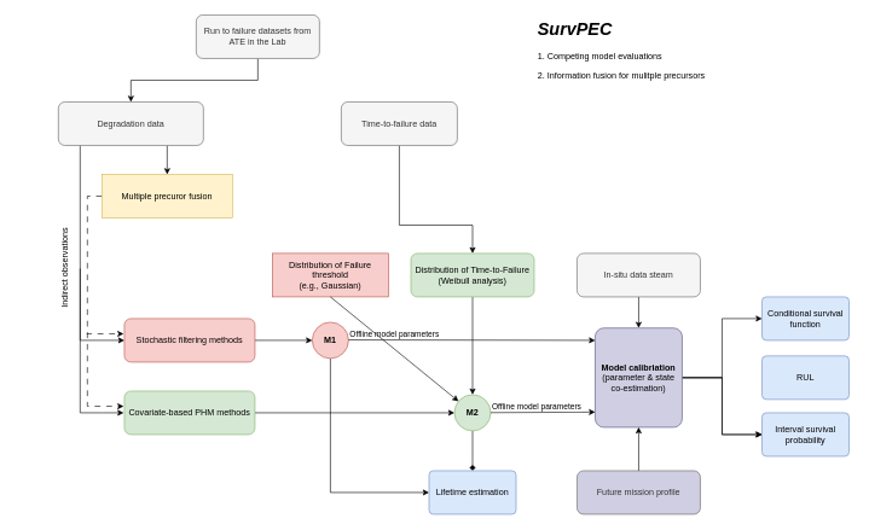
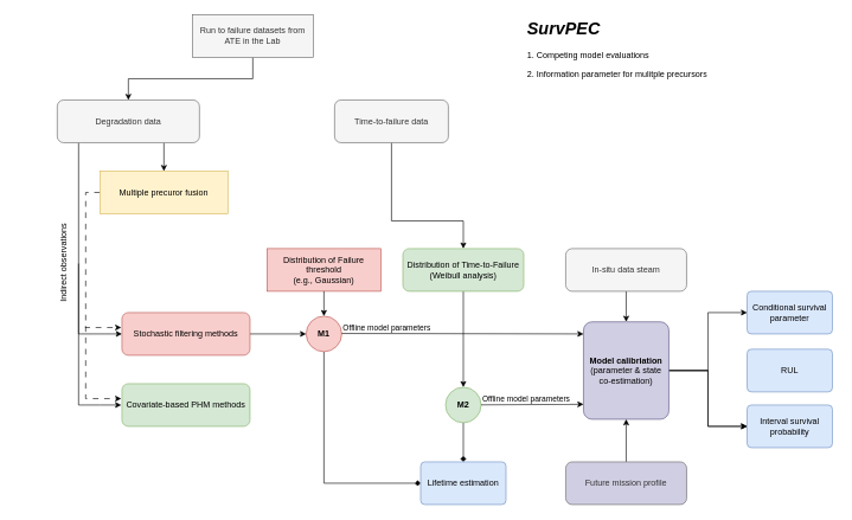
- <mxCell id="36" value="&lt;h1&gt;&lt;i&gt;SurvPEC&lt;/i&gt;&lt;/h1&gt;&lt;p&gt;1. Competing model evaluations&lt;/p&gt;&lt;p&gt;2. Information fusion for mulitple precursors&lt;/p&gt;" style="text;html=1;strokeColor=none;fillColor=none;spacing=5;spacingTop=-20;whiteSpace=wrap;overflow=hidden;rounded=0;" parent="1" vertex="1"><mxGeometry x="736" y="20" width="440" height="120" as="geometry" /></mxCell>
+ <mxCell id="36" value="&lt;h1&gt;&lt;i&gt;SurvPEC&lt;/i&gt;&lt;/h1&gt;&lt;p&gt;1. Competing model evaluations&lt;/p&gt;&lt;p&gt;2. Information parameter for mulitple precursors&lt;/p&gt;" style="text;html=1;strokeColor=none;fillColor=none;spacing=5;spacingTop=-20;whiteSpace=wrap;overflow=hidden;rounded=0;" parent="1" vertex="1"><mxGeometry x="736" y="20" width="440" height="120" as="geometry" /></mxCell>
- <mxCell id="3" value="Run to failure datasets from ATE in the Lab" style="rounded=1;whiteSpace=wrap;html=1;fillColor=#f5f5f5;fontColor=#333333;strokeColor=#666666;" parent="1" vertex="1"><mxGeometry x="270" y="20" width="170" height="60" as="geometry" /></mxCell>
+ <mxCell id="3" value="Run to failure datasets from ATE in the Lab" style="whiteSpace=wrap;html=1;fillColor=#f5f5f5;fontColor=#333333;strokeColor=#666666;rounded=0;" parent="1" vertex="1"><mxGeometry x="270" y="20" width="170" height="60" as="geometry" /></mxCell>
- <mxCell id="33" value="Conditional survival function" style="whiteSpace=wrap;html=1;fillColor=#dae8fc;strokeColor=#6c8ebf;rounded=1;arcSize=10;" parent="1" vertex="1"><mxGeometry x="1050" y="409" width="120" height="60" as="geometry" /></mxCell>
+ <mxCell id="33" value="Conditional survival parameter" style="whiteSpace=wrap;html=1;fillColor=#dae8fc;strokeColor=#6c8ebf;rounded=1;arcSize=10;" parent="1" vertex="1"><mxGeometry x="1050" y="409" width="120" height="60" as="geometry" /></mxCell>
- <mxCell id="32" value="" style="endArrow=classic;html=1;rounded=0;exitX=0.5;exitY=1;exitDx=0;exitDy=0;" parent="1" source="11" target="21" edge="1"><mxGeometry width="50" height="50" relative="1" as="geometry"><mxPoint x="490" y="409" as="sourcePoint" /><mxPoint x="540" y="359" as="targetPoint" /></mxGeometry></mxCell>
+ <mxCell id="32" value="" style="endArrow=classic;html=1;rounded=0;exitX=0.5;exitY=1;exitDx=0;exitDy=0;entryX=0.5;entryY=0;entryDx=0;entryDy=0;" parent="1" source="11" target="19" edge="1"><mxGeometry width="50" height="50" relative="1" as="geometry"><mxPoint x="490" y="409" as="sourcePoint" /><mxPoint x="540" y="359" as="targetPoint" /></mxGeometry></mxCell>
- <mxCell id="16" style="edgeStyle=orthogonalEdgeStyle;rounded=0;orthogonalLoop=1;jettySize=auto;html=1;exitX=1;exitY=0.5;exitDx=0;exitDy=0;entryX=0;entryY=0.5;entryDx=0;entryDy=0;" parent="1" source="17" target="21" edge="1"><mxGeometry relative="1" as="geometry" /></mxCell>
- <mxCell id="18" style="edgeStyle=orthogonalEdgeStyle;rounded=0;orthogonalLoop=1;jettySize=auto;html=1;exitX=0.5;exitY=1;exitDx=0;exitDy=0;entryX=0;entryY=0.5;entryDx=0;entryDy=0;" edge="1" parent="1" source="19" target="39"><mxGeometry relative="1" as="geometry" /></mxCell>
+ <mxCell id="18" style="edgeStyle=orthogonalEdgeStyle;rounded=0;orthogonalLoop=1;jettySize=auto;html=1;exitX=0.5;exitY=1;exitDx=0;exitDy=0;entryX=0;entryY=0.5;entryDx=0;entryDy=0;endArrow=diamond;" edge="1" parent="1" source="19" target="39"><mxGeometry relative="1" as="geometry" /></mxCell>
